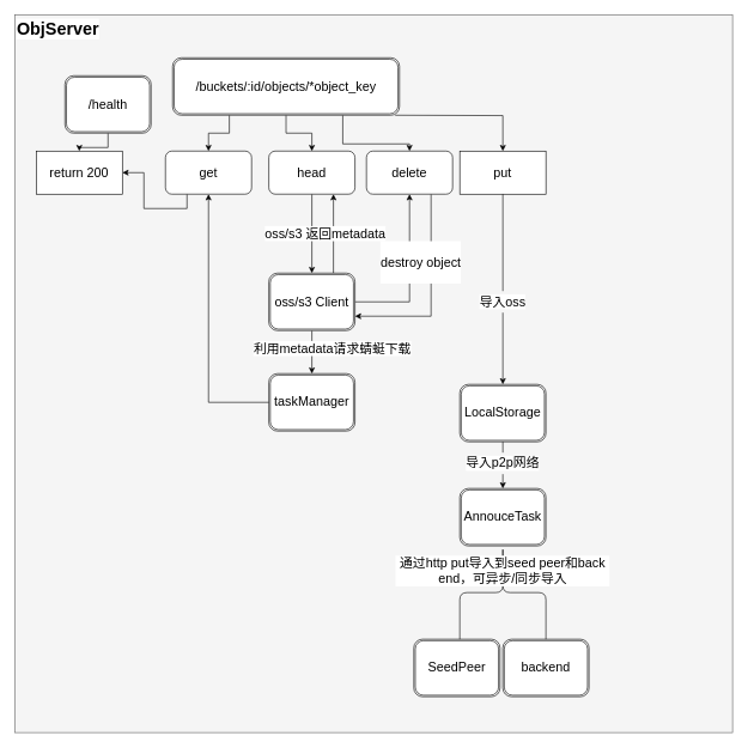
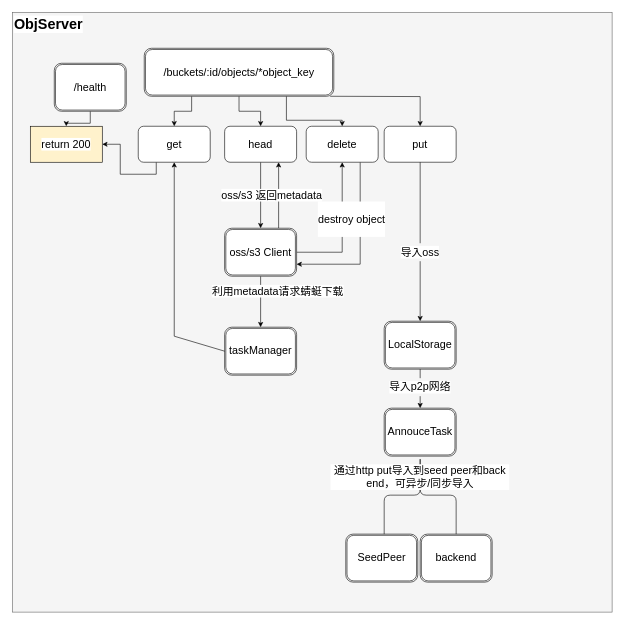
- <mxCell id="11" value="return 200" style="rounded=0;whiteSpace=wrap;html=1;labelBackgroundColor=#FFFFFF;fontFamily=Helvetica;fontSize=18;fontColor=#000000;" vertex="1" parent="1"><mxGeometry x="50" y="210" width="120" height="60" as="geometry" /></mxCell>
+ <mxCell id="11" value="return 200" style="rounded=0;whiteSpace=wrap;html=1;labelBackgroundColor=#FFFFFF;fontFamily=Helvetica;fontSize=18;fontColor=#000000;fillColor=#fff2cc;" vertex="1" parent="1"><mxGeometry x="50" y="210" width="120" height="60" as="geometry" /></mxCell>
- <mxCell id="19" value="put" style="whiteSpace=wrap;html=1;labelBackgroundColor=#FFFFFF;fontFamily=Helvetica;fontSize=18;fontColor=#000000;rounded=0;" vertex="1" parent="1"><mxGeometry x="640" y="210" width="120" height="60" as="geometry" /></mxCell>
+ <mxCell id="19" value="put" style="rounded=1;whiteSpace=wrap;html=1;labelBackgroundColor=#FFFFFF;fontFamily=Helvetica;fontSize=18;fontColor=#000000;" vertex="1" parent="1"><mxGeometry x="640" y="210" width="120" height="60" as="geometry" /></mxCell>
- <mxCell id="25" value="taskManager" style="shape=ext;double=1;rounded=1;whiteSpace=wrap;html=1;labelBackgroundColor=#FFFFFF;fontFamily=Helvetica;fontSize=18;fontColor=#000000;" vertex="1" parent="1"><mxGeometry x="374" y="520" width="120" height="80" as="geometry" /></mxCell>
+ <mxCell id="25" value="taskManager" style="shape=ext;double=1;rounded=1;whiteSpace=wrap;html=1;labelBackgroundColor=#FFFFFF;fontFamily=Helvetica;fontSize=18;fontColor=#000000;" vertex="1" parent="1"><mxGeometry x="374" y="545" width="120" height="80" as="geometry" /></mxCell>
